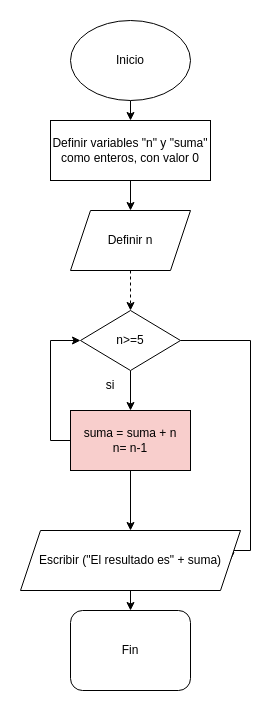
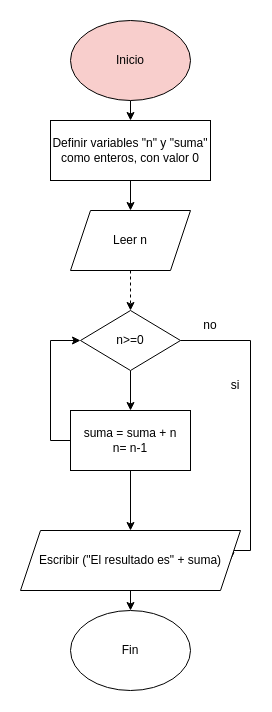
- <mxCell id="3" value="Inicio" style="ellipse;whiteSpace=wrap;html=1;" vertex="1" parent="1"><mxGeometry x="70" y="20" width="120" height="80" as="geometry" /></mxCell>
+ <mxCell id="3" value="Inicio" style="ellipse;whiteSpace=wrap;html=1;fillColor=#f8cecc;" vertex="1" parent="1"><mxGeometry x="70" y="20" width="120" height="80" as="geometry" /></mxCell>
- <mxCell id="7" value="Definir n" style="shape=parallelogram;perimeter=parallelogramPerimeter;whiteSpace=wrap;html=1;fixedSize=1;" vertex="1" parent="1"><mxGeometry x="70" y="210" width="120" height="60" as="geometry" /></mxCell>
+ <mxCell id="7" value="Leer n" style="shape=parallelogram;perimeter=parallelogramPerimeter;whiteSpace=wrap;html=1;fixedSize=1;" vertex="1" parent="1"><mxGeometry x="70" y="210" width="120" height="60" as="geometry" /></mxCell>
+ <mxCell id="18" value="no" style="text;html=1;align=center;verticalAlign=middle;whiteSpace=wrap;rounded=0;" vertex="1" parent="1"><mxGeometry x="180" y="310" width="60" height="30" as="geometry" /></mxCell>
- <mxCell id="10" value="n&amp;gt;=5" style="rhombus;whiteSpace=wrap;html=1;" vertex="1" parent="1"><mxGeometry x="80" y="310" width="100" height="60" as="geometry" /></mxCell>
+ <mxCell id="10" value="n&amp;gt;=0" style="rhombus;whiteSpace=wrap;html=1;" vertex="1" parent="1"><mxGeometry x="80" y="310" width="100" height="60" as="geometry" /></mxCell>
- <mxCell id="14" value="si" style="text;html=1;align=center;verticalAlign=middle;whiteSpace=wrap;rounded=0;" vertex="1" parent="1"><mxGeometry x="80" y="370" width="60" height="30" as="geometry" /></mxCell>
+ <mxCell id="14" value="si" style="text;html=1;align=center;verticalAlign=middle;whiteSpace=wrap;rounded=0;" vertex="1" parent="1"><mxGeometry x="205" y="370" width="60" height="30" as="geometry" /></mxCell>
- <mxCell id="13" value="suma = suma + n&lt;br&gt;n= n-1" style="rounded=0;whiteSpace=wrap;html=1;fillColor=#f8cecc;" vertex="1" parent="1"><mxGeometry x="70" y="410" width="120" height="60" as="geometry" /></mxCell>
+ <mxCell id="13" value="suma = suma + n&lt;br&gt;n= n-1" style="rounded=0;whiteSpace=wrap;html=1;" vertex="1" parent="1"><mxGeometry x="70" y="410" width="120" height="60" as="geometry" /></mxCell>
- <mxCell id="17" value="Fin" style="whiteSpace=wrap;html=1;rounded=1;" vertex="1" parent="1"><mxGeometry x="70" y="610" width="120" height="80" as="geometry" /></mxCell>
+ <mxCell id="17" value="Fin" style="ellipse;whiteSpace=wrap;html=1;" vertex="1" parent="1"><mxGeometry x="70" y="610" width="120" height="80" as="geometry" /></mxCell>
